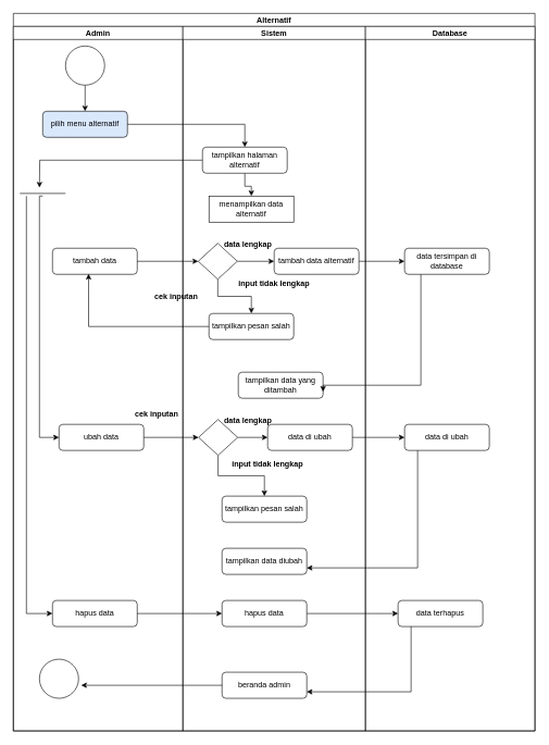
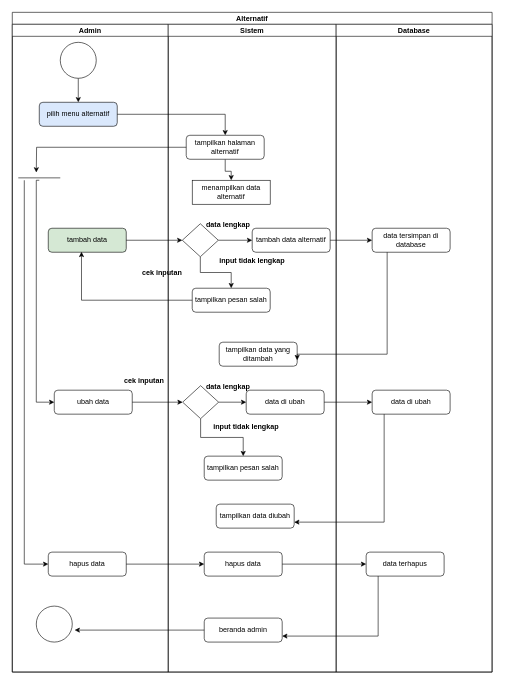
- <mxCell id="7" value="tambah data" style="rounded=1;whiteSpace=wrap;html=1;" vertex="1" parent="3"><mxGeometry x="60" y="340" width="130" height="40" as="geometry" /></mxCell>
+ <mxCell id="7" value="tambah data" style="rounded=1;whiteSpace=wrap;html=1;fillColor=#d5e8d4;" vertex="1" parent="3"><mxGeometry x="60" y="340" width="130" height="40" as="geometry" /></mxCell>
- <mxCell id="32" value="tampilkan data diubah" style="rounded=1;whiteSpace=wrap;html=1;" vertex="1" parent="16"><mxGeometry x="60" y="800" width="130" height="40" as="geometry" /></mxCell>
+ <mxCell id="32" value="tampilkan data diubah" style="rounded=1;whiteSpace=wrap;html=1;" vertex="1" parent="16"><mxGeometry x="80" y="800" width="130" height="40" as="geometry" /></mxCell>
